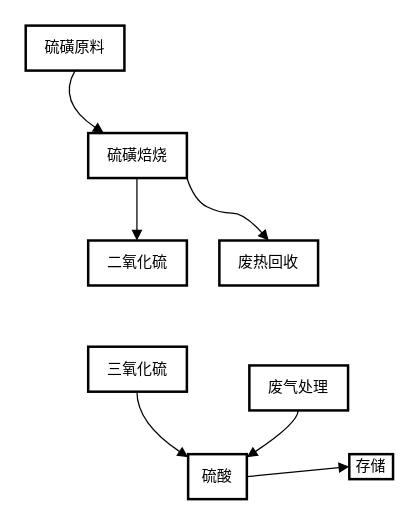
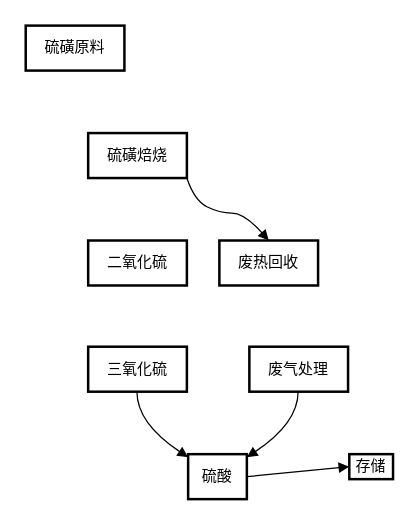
- <mxCell id="10" value="" style="curved=1;startArrow=none;endArrow=block;exitX=0.5;exitY=0.994;entryX=0.153;entryY=-0.006;rounded=0;" edge="1" parent="1" source="2" target="3"><mxGeometry relative="1" as="geometry"><Array as="points"><mxPoint x="45" y="81" /></Array></mxGeometry></mxCell>
- <mxCell id="11" value="" style="curved=1;startArrow=none;endArrow=block;exitX=0.494;exitY=0.989;entryX=0.494;entryY=-0.011;rounded=0;" edge="1" parent="1" source="3" target="4"><mxGeometry relative="1" as="geometry"><Array as="points" /></mxGeometry></mxCell>
- <mxCell id="7" value="废气处理" style="whiteSpace=wrap;strokeWidth=2;" vertex="1" parent="1"><mxGeometry x="199" y="292" width="79" height="36" as="geometry" /></mxCell>
+ <mxCell id="7" value="废气处理" style="whiteSpace=wrap;strokeWidth=2;" vertex="1" parent="1"><mxGeometry x="199" y="277" width="79" height="36" as="geometry" /></mxCell>
